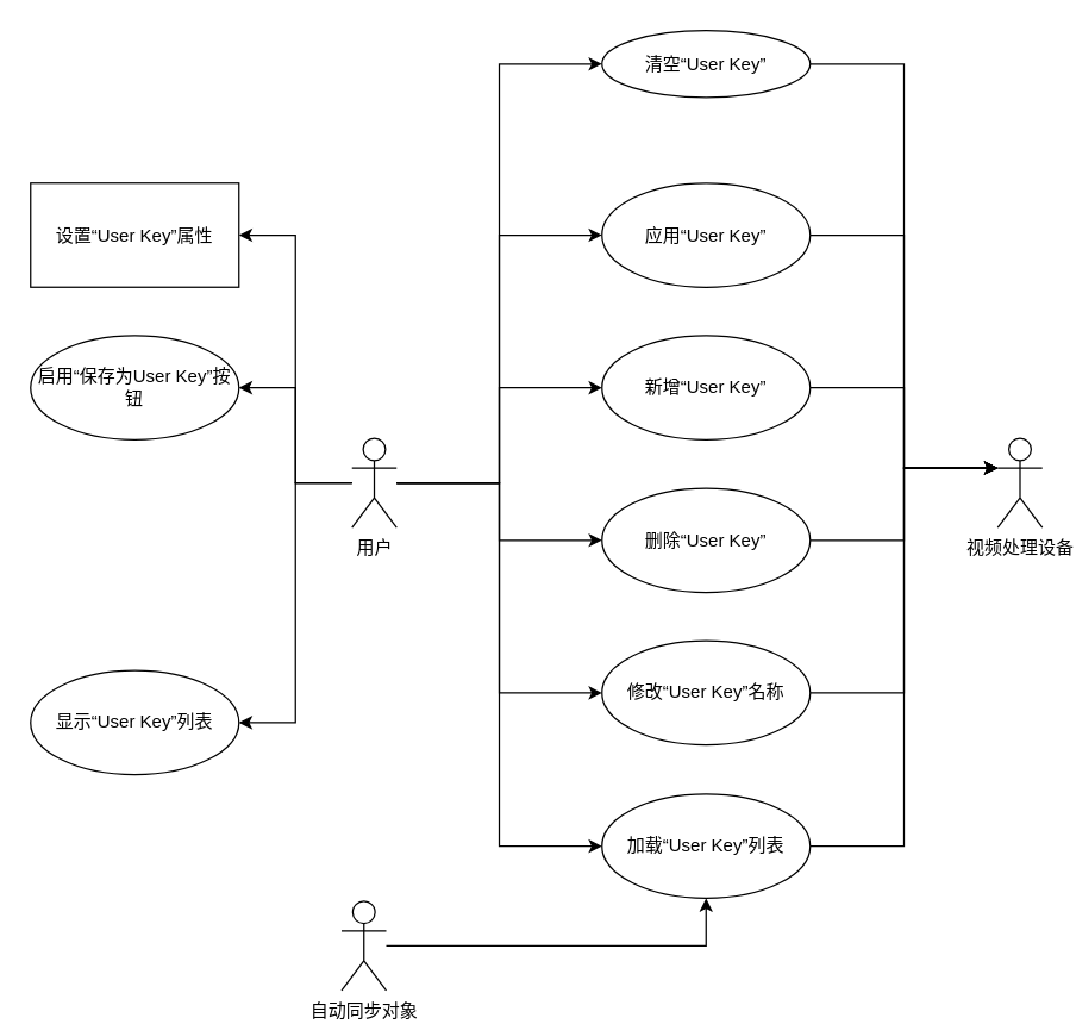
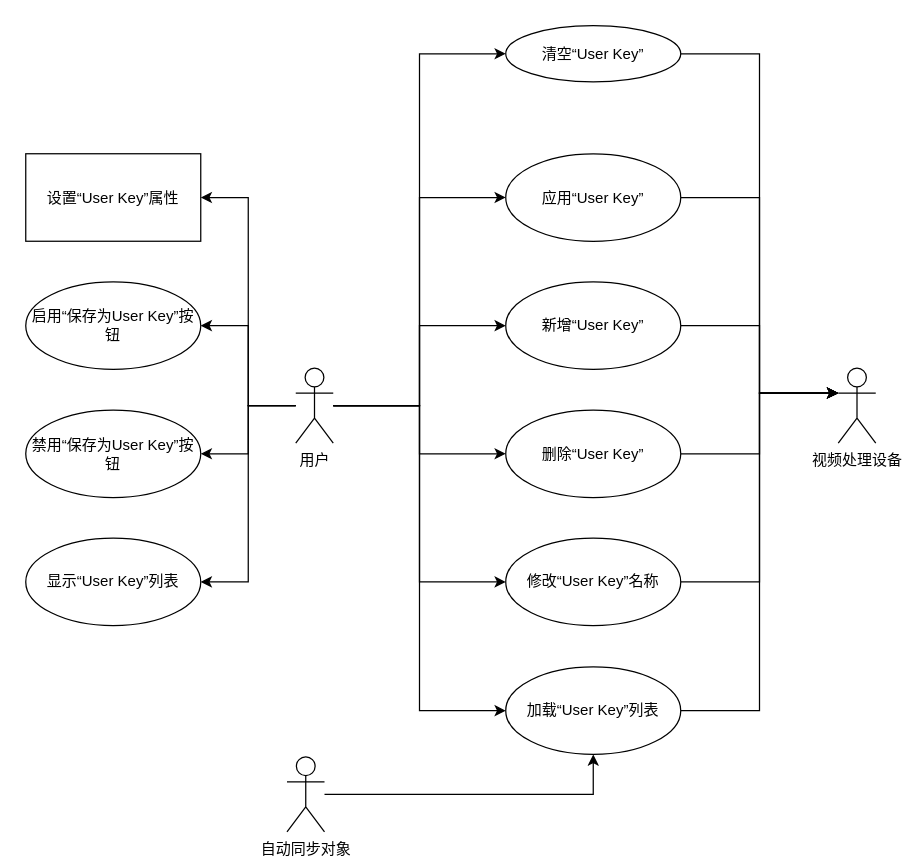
+ <mxCell id="3" value="禁用“保存为User Key”按钮" style="ellipse;whiteSpace=wrap;html=1;" vertex="1" parent="1"><mxGeometry x="20" y="327.5" width="140" height="70" as="geometry" /></mxCell>
+ <mxCell id="17" style="edgeStyle=orthogonalEdgeStyle;rounded=0;orthogonalLoop=1;jettySize=auto;html=1;entryX=1;entryY=0.5;entryDx=0;entryDy=0;" edge="1" parent="1" source="26" target="3"><mxGeometry relative="1" as="geometry" /></mxCell>
- <mxCell id="12" value="显示“User Key”列表" style="ellipse;whiteSpace=wrap;html=1;" vertex="1" parent="1"><mxGeometry x="20" y="450" width="140" height="70" as="geometry" /></mxCell>
+ <mxCell id="12" value="显示“User Key”列表" style="ellipse;whiteSpace=wrap;html=1;" vertex="1" parent="1"><mxGeometry x="20" y="430" width="140" height="70" as="geometry" /></mxCell>
